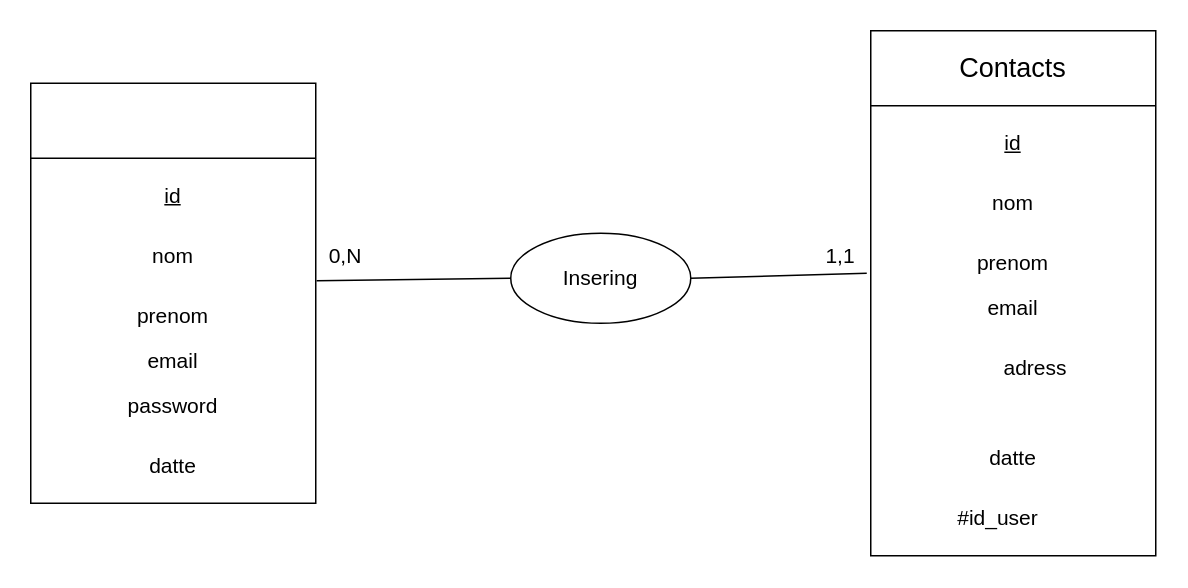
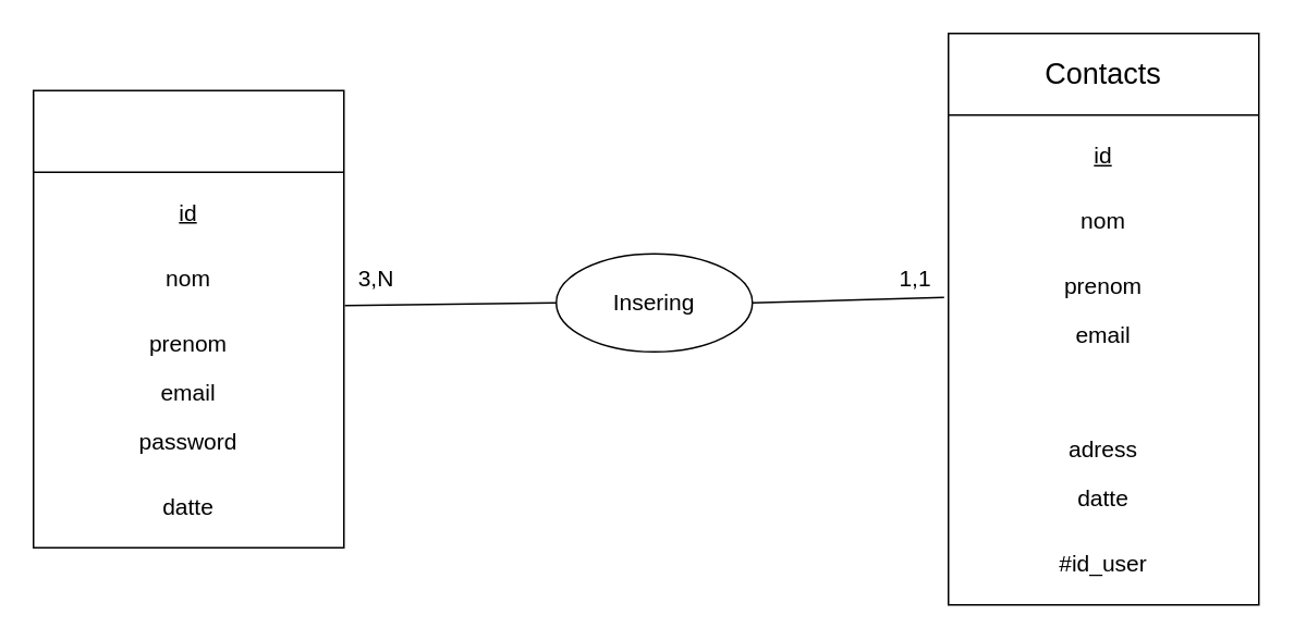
- <mxCell id="23" value="0,N" style="text;html=1;strokeColor=none;fillColor=none;align=center;verticalAlign=middle;whiteSpace=wrap;rounded=0;fontSize=14;" vertex="1" parent="1"><mxGeometry x="200" y="155" width="60" height="30" as="geometry" /></mxCell>
+ <mxCell id="23" value="3,N" style="text;html=1;strokeColor=none;fillColor=none;align=center;verticalAlign=middle;whiteSpace=wrap;rounded=0;fontSize=14;" vertex="1" parent="1"><mxGeometry x="200" y="155" width="60" height="30" as="geometry" /></mxCell>
- <mxCell id="17" value="&lt;font style=&quot;font-size: 14px;&quot;&gt;adress&lt;/font&gt;" style="text;html=1;strokeColor=none;fillColor=none;align=center;verticalAlign=middle;whiteSpace=wrap;rounded=0;" vertex="1" parent="1"><mxGeometry x="660" y="230" width="60" height="30" as="geometry" /></mxCell>
+ <mxCell id="17" value="&lt;font style=&quot;font-size: 14px;&quot;&gt;adress&lt;/font&gt;" style="text;html=1;strokeColor=none;fillColor=none;align=center;verticalAlign=middle;whiteSpace=wrap;rounded=0;" vertex="1" parent="1"><mxGeometry x="645" y="260" width="60" height="30" as="geometry" /></mxCell>
- <mxCell id="19" value="&lt;span style=&quot;font-size: 14px;&quot;&gt;#id_user&lt;/span&gt;" style="text;html=1;strokeColor=none;fillColor=none;align=center;verticalAlign=middle;whiteSpace=wrap;rounded=0;" vertex="1" parent="1"><mxGeometry x="635" y="330" width="60" height="30" as="geometry" /></mxCell>
+ <mxCell id="19" value="&lt;span style=&quot;font-size: 14px;&quot;&gt;#id_user&lt;/span&gt;" style="text;html=1;strokeColor=none;fillColor=none;align=center;verticalAlign=middle;whiteSpace=wrap;rounded=0;" vertex="1" parent="1"><mxGeometry x="645" y="330" width="60" height="30" as="geometry" /></mxCell>
